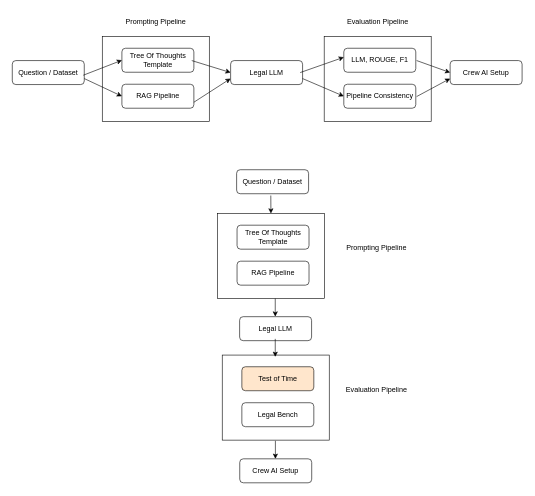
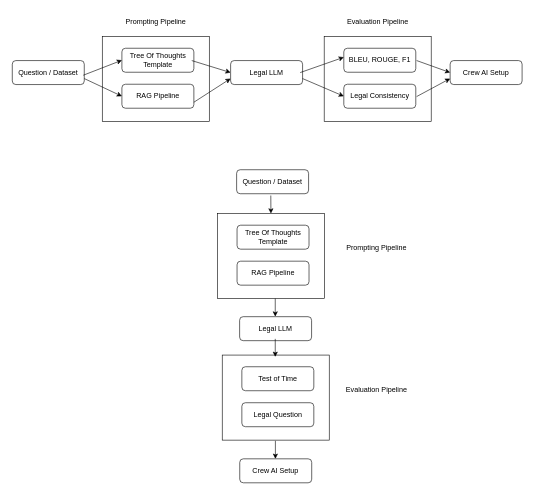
- <mxCell id="14" value="LLM, ROUGE, F1" style="rounded=1;whiteSpace=wrap;html=1;fontSize=12;glass=0;strokeWidth=1;shadow=0;" parent="12" vertex="1"><mxGeometry x="32.725" y="19.465" width="120" height="40" as="geometry" /></mxCell>
+ <mxCell id="14" value="BLEU, ROUGE, F1" style="rounded=1;whiteSpace=wrap;html=1;fontSize=12;glass=0;strokeWidth=1;shadow=0;" parent="12" vertex="1"><mxGeometry x="32.725" y="19.465" width="120" height="40" as="geometry" /></mxCell>
- <mxCell id="15" value="Pipeline Consistency" style="rounded=1;whiteSpace=wrap;html=1;fontSize=12;glass=0;strokeWidth=1;shadow=0;" parent="12" vertex="1"><mxGeometry x="32.725" y="79.465" width="120" height="40" as="geometry" /></mxCell>
+ <mxCell id="15" value="Legal Consistency" style="rounded=1;whiteSpace=wrap;html=1;fontSize=12;glass=0;strokeWidth=1;shadow=0;" parent="12" vertex="1"><mxGeometry x="32.725" y="79.465" width="120" height="40" as="geometry" /></mxCell>
- <mxCell id="36" value="Test of Time" style="rounded=1;whiteSpace=wrap;html=1;fontSize=12;glass=0;strokeWidth=1;shadow=0;fillColor=#ffe6cc;" parent="34" vertex="1"><mxGeometry x="32.725" y="19.465" width="120" height="40" as="geometry" /></mxCell>
+ <mxCell id="36" value="Test of Time" style="rounded=1;whiteSpace=wrap;html=1;fontSize=12;glass=0;strokeWidth=1;shadow=0;" parent="34" vertex="1"><mxGeometry x="32.725" y="19.465" width="120" height="40" as="geometry" /></mxCell>
- <mxCell id="37" value="Legal Bench" style="rounded=1;whiteSpace=wrap;html=1;fontSize=12;glass=0;strokeWidth=1;shadow=0;" parent="34" vertex="1"><mxGeometry x="32.725" y="79.465" width="120" height="40" as="geometry" /></mxCell>
+ <mxCell id="37" value="Legal Question" style="rounded=1;whiteSpace=wrap;html=1;fontSize=12;glass=0;strokeWidth=1;shadow=0;" parent="34" vertex="1"><mxGeometry x="32.725" y="79.465" width="120" height="40" as="geometry" /></mxCell>
